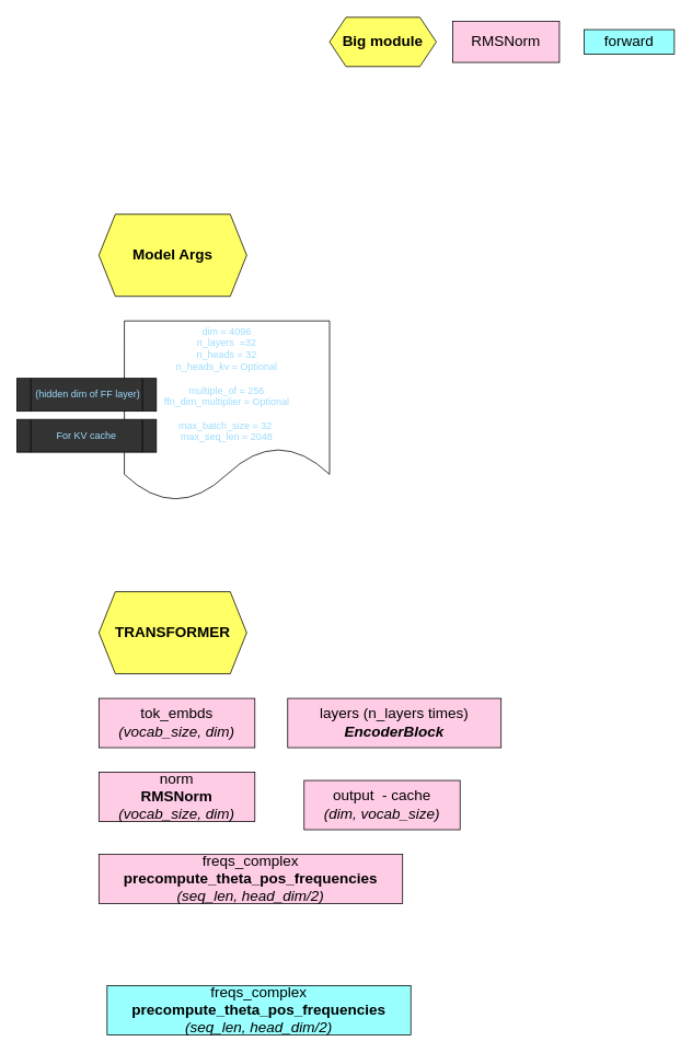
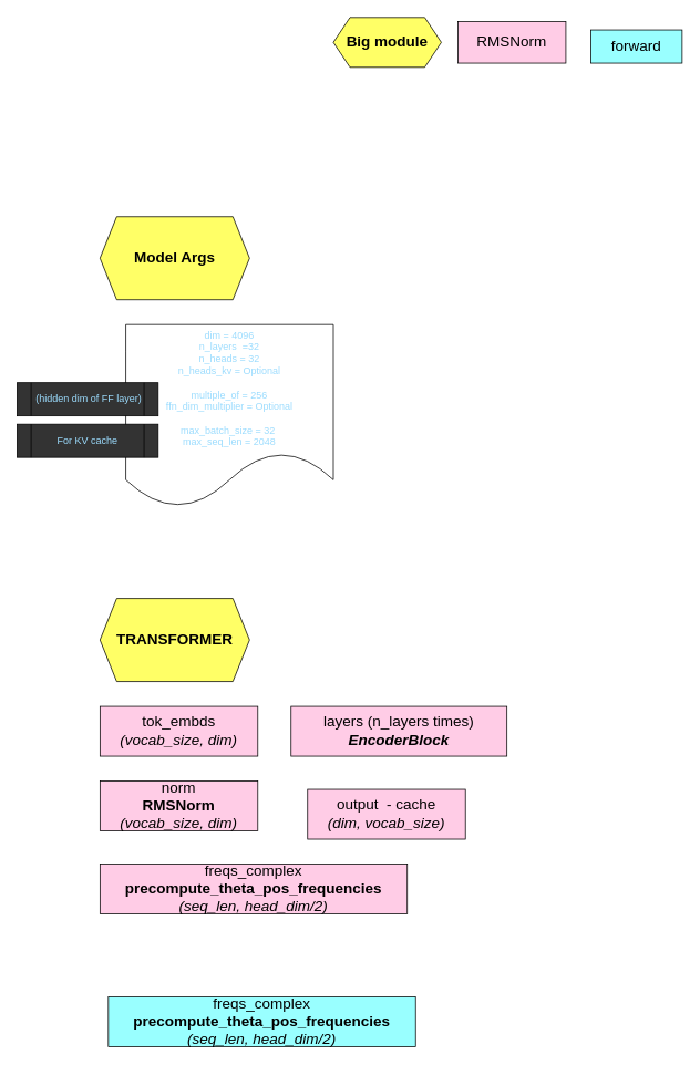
- <mxCell id="15" value="forward" style="rounded=0;whiteSpace=wrap;html=1;fontSize=18;fontColor=#000000;fillColor=#99FFFF;" vertex="1" parent="1"><mxGeometry x="711" y="35" width="110" height="30" as="geometry" /></mxCell>
+ <mxCell id="15" value="forward" style="rounded=0;whiteSpace=wrap;html=1;fontSize=18;fontColor=#000000;fillColor=#99FFFF;" vertex="1" parent="1"><mxGeometry x="711" y="35" width="110" height="40" as="geometry" /></mxCell>
